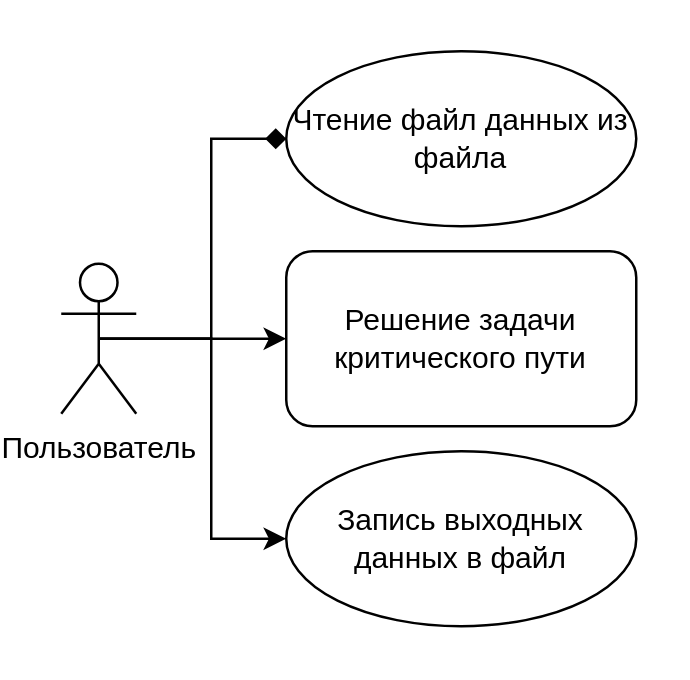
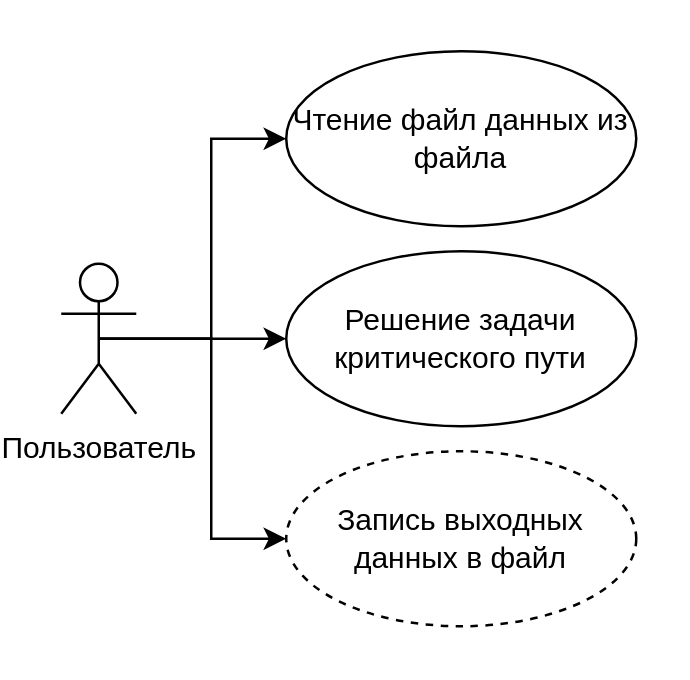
- <mxCell id="2" style="edgeStyle=orthogonalEdgeStyle;rounded=0;orthogonalLoop=1;jettySize=auto;html=1;exitX=0.5;exitY=0.5;exitDx=0;exitDy=0;exitPerimeter=0;entryX=0;entryY=0.5;entryDx=0;entryDy=0;endArrow=diamond;" edge="1" parent="1" source="5" target="6"><mxGeometry relative="1" as="geometry" /></mxCell>
+ <mxCell id="2" style="edgeStyle=orthogonalEdgeStyle;rounded=0;orthogonalLoop=1;jettySize=auto;html=1;exitX=0.5;exitY=0.5;exitDx=0;exitDy=0;exitPerimeter=0;entryX=0;entryY=0.5;entryDx=0;entryDy=0;" edge="1" parent="1" source="5" target="6"><mxGeometry relative="1" as="geometry" /></mxCell>
- <mxCell id="7" value="Решение задачи критического пути" style="whiteSpace=wrap;html=1;rounded=1;" vertex="1" parent="1"><mxGeometry x="110" y="100" width="140" height="70" as="geometry" /></mxCell>
+ <mxCell id="7" value="Решение задачи критического пути" style="ellipse;whiteSpace=wrap;html=1;" vertex="1" parent="1"><mxGeometry x="110" y="100" width="140" height="70" as="geometry" /></mxCell>
- <mxCell id="8" value="Запись выходных данных в файл" style="ellipse;whiteSpace=wrap;html=1;" vertex="1" parent="1"><mxGeometry x="110" y="180" width="140" height="70" as="geometry" /></mxCell>
+ <mxCell id="8" value="Запись выходных данных в файл" style="ellipse;whiteSpace=wrap;html=1;dashed=1;" vertex="1" parent="1"><mxGeometry x="110" y="180" width="140" height="70" as="geometry" /></mxCell>
